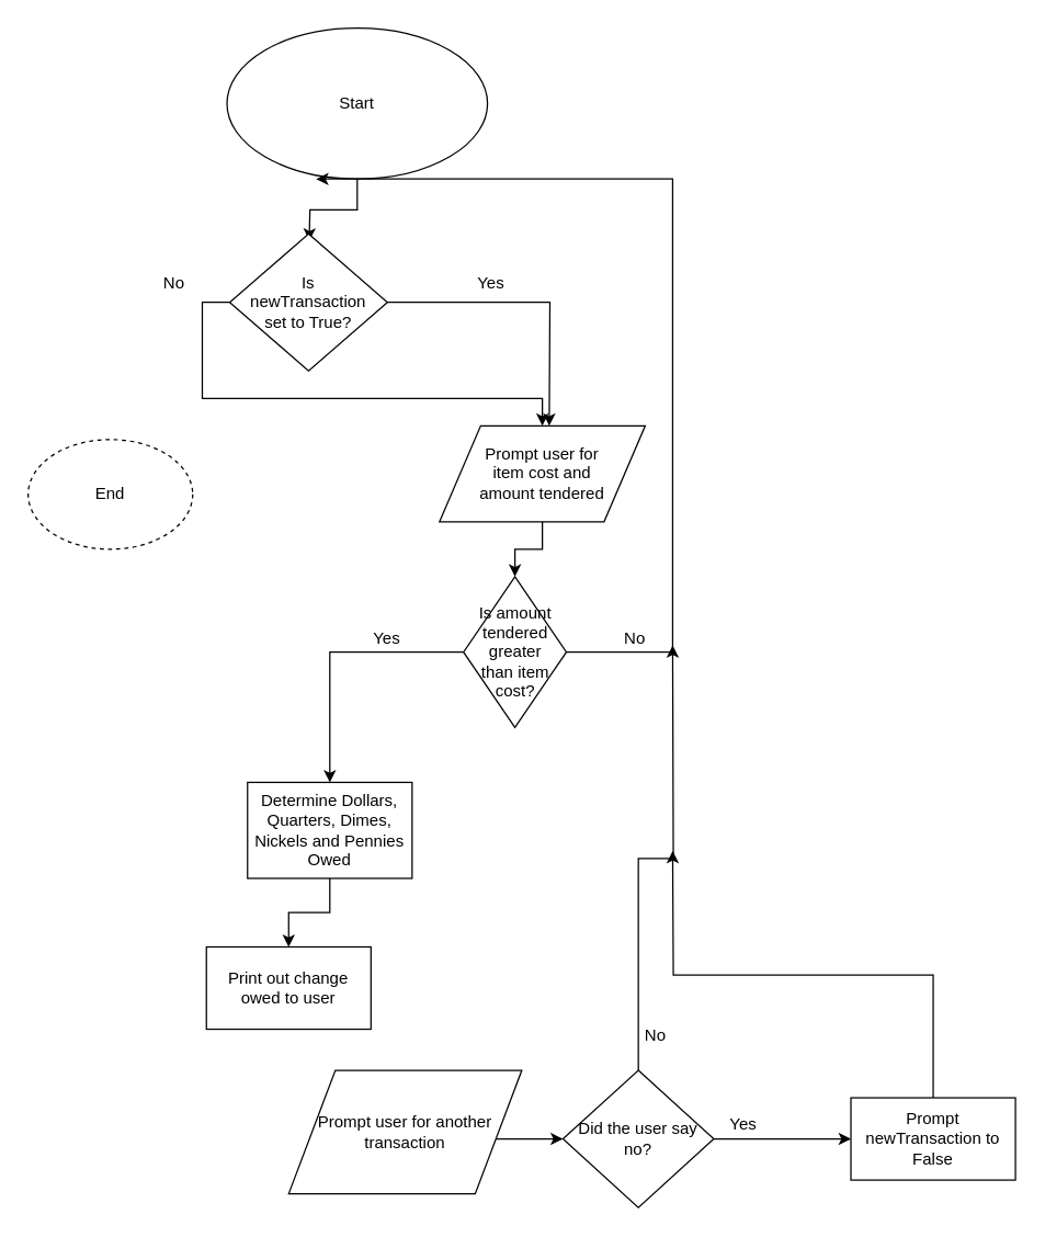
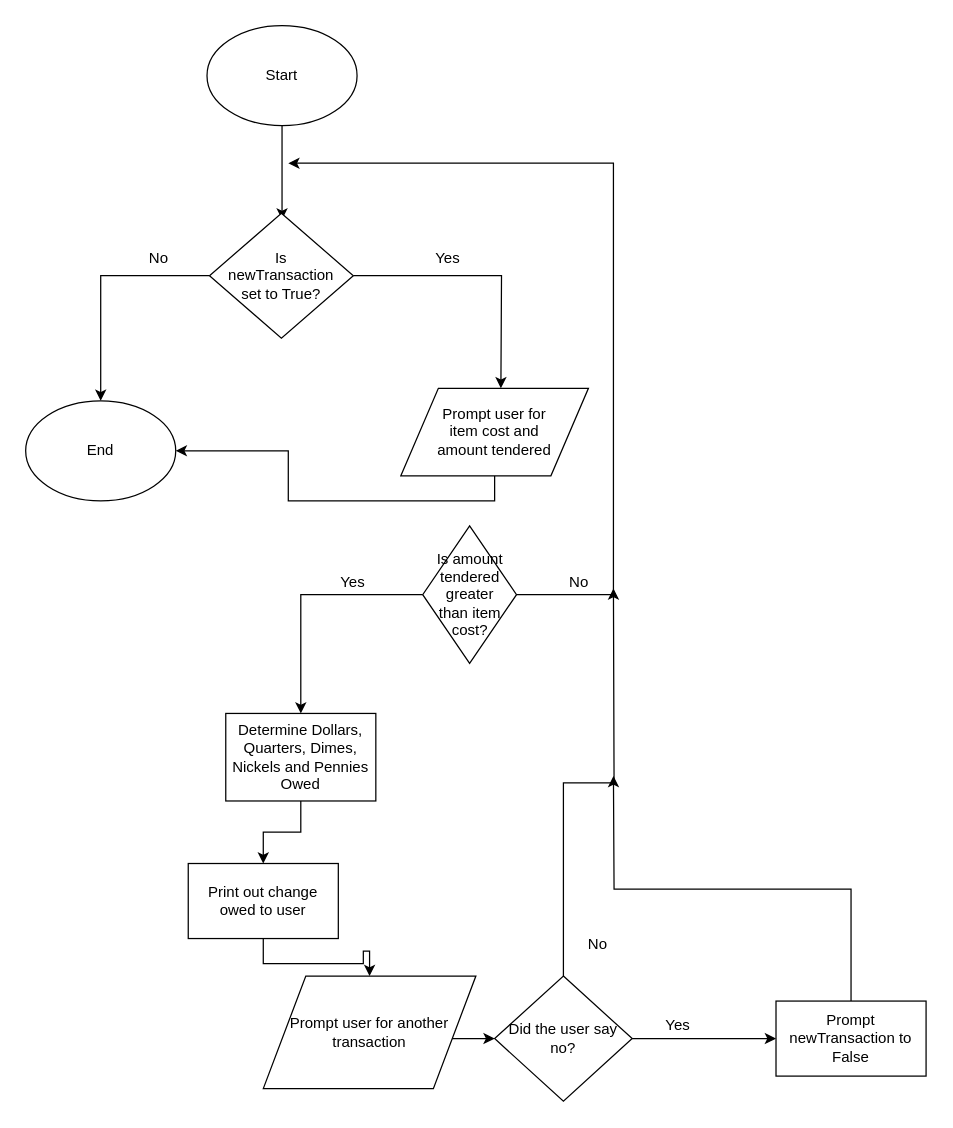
- <mxCell id="3" value="Start" style="ellipse;whiteSpace=wrap;html=1;" vertex="1" parent="1"><mxGeometry x="165" y="20" width="190" height="110" as="geometry" /></mxCell>
+ <mxCell id="3" value="Start" style="ellipse;whiteSpace=wrap;html=1;" vertex="1" parent="1"><mxGeometry x="165" y="20" width="120" height="80" as="geometry" /></mxCell>
- <mxCell id="4" style="edgeStyle=orthogonalEdgeStyle;rounded=0;orthogonalLoop=1;jettySize=auto;html=1;exitX=0;exitY=0.5;exitDx=0;exitDy=0;" edge="1" parent="1" source="6" target="10"><mxGeometry relative="1" as="geometry"><mxPoint x="50" y="310" as="targetPoint" /></mxGeometry></mxCell>
+ <mxCell id="4" style="edgeStyle=orthogonalEdgeStyle;rounded=0;orthogonalLoop=1;jettySize=auto;html=1;exitX=0;exitY=0.5;exitDx=0;exitDy=0;entryX=0.5;entryY=0;entryDx=0;entryDy=0;" edge="1" parent="1" source="6" target="8"><mxGeometry relative="1" as="geometry"><mxPoint x="50" y="310" as="targetPoint" /></mxGeometry></mxCell>
- <mxCell id="8" value="End" style="ellipse;whiteSpace=wrap;html=1;gradientColor=#ffffff;dashed=1;" vertex="1" parent="1"><mxGeometry x="20" y="320" width="120" height="80" as="geometry" /></mxCell>
+ <mxCell id="8" value="End" style="ellipse;whiteSpace=wrap;html=1;gradientColor=#ffffff;" vertex="1" parent="1"><mxGeometry x="20" y="320" width="120" height="80" as="geometry" /></mxCell>
- <mxCell id="9" style="edgeStyle=orthogonalEdgeStyle;rounded=0;orthogonalLoop=1;jettySize=auto;html=1;exitX=0.5;exitY=1;exitDx=0;exitDy=0;entryX=0.5;entryY=0;entryDx=0;entryDy=0;" edge="1" parent="1" source="10" target="13"><mxGeometry relative="1" as="geometry" /></mxCell>
+ <mxCell id="9" style="edgeStyle=orthogonalEdgeStyle;rounded=0;orthogonalLoop=1;jettySize=auto;html=1;exitX=0.5;exitY=1;exitDx=0;exitDy=0;" edge="1" parent="1" source="10" target="8"><mxGeometry relative="1" as="geometry" /></mxCell>
+ <mxCell id="18" style="edgeStyle=orthogonalEdgeStyle;rounded=0;orthogonalLoop=1;jettySize=auto;html=1;exitX=0.5;exitY=1;exitDx=0;exitDy=0;entryX=0.5;entryY=0;entryDx=0;entryDy=0;" edge="1" parent="1" source="19" target="21"><mxGeometry relative="1" as="geometry" /></mxCell>
- <mxCell id="25" value="Did the user say no?" style="rhombus;whiteSpace=wrap;html=1;gradientColor=#ffffff;" vertex="1" parent="1"><mxGeometry x="410" y="780" width="110" height="100" as="geometry" /></mxCell>
+ <mxCell id="25" value="Did the user say no?" style="rhombus;whiteSpace=wrap;html=1;gradientColor=#ffffff;" vertex="1" parent="1"><mxGeometry x="395" y="780" width="110" height="100" as="geometry" /></mxCell>
